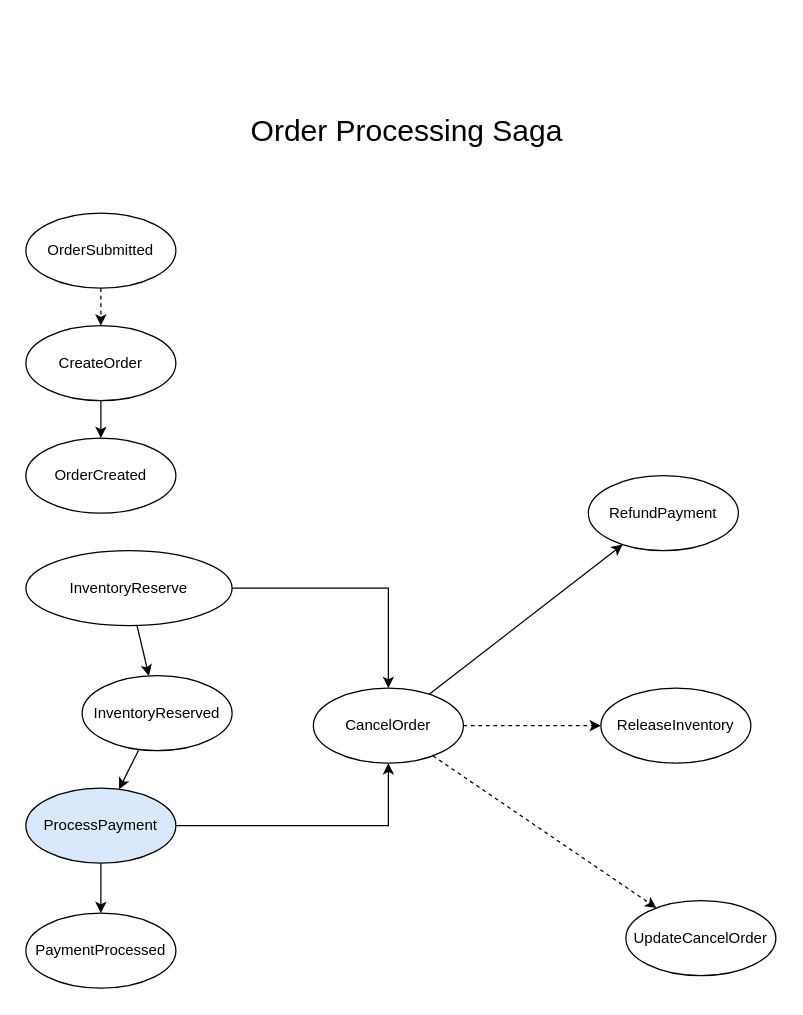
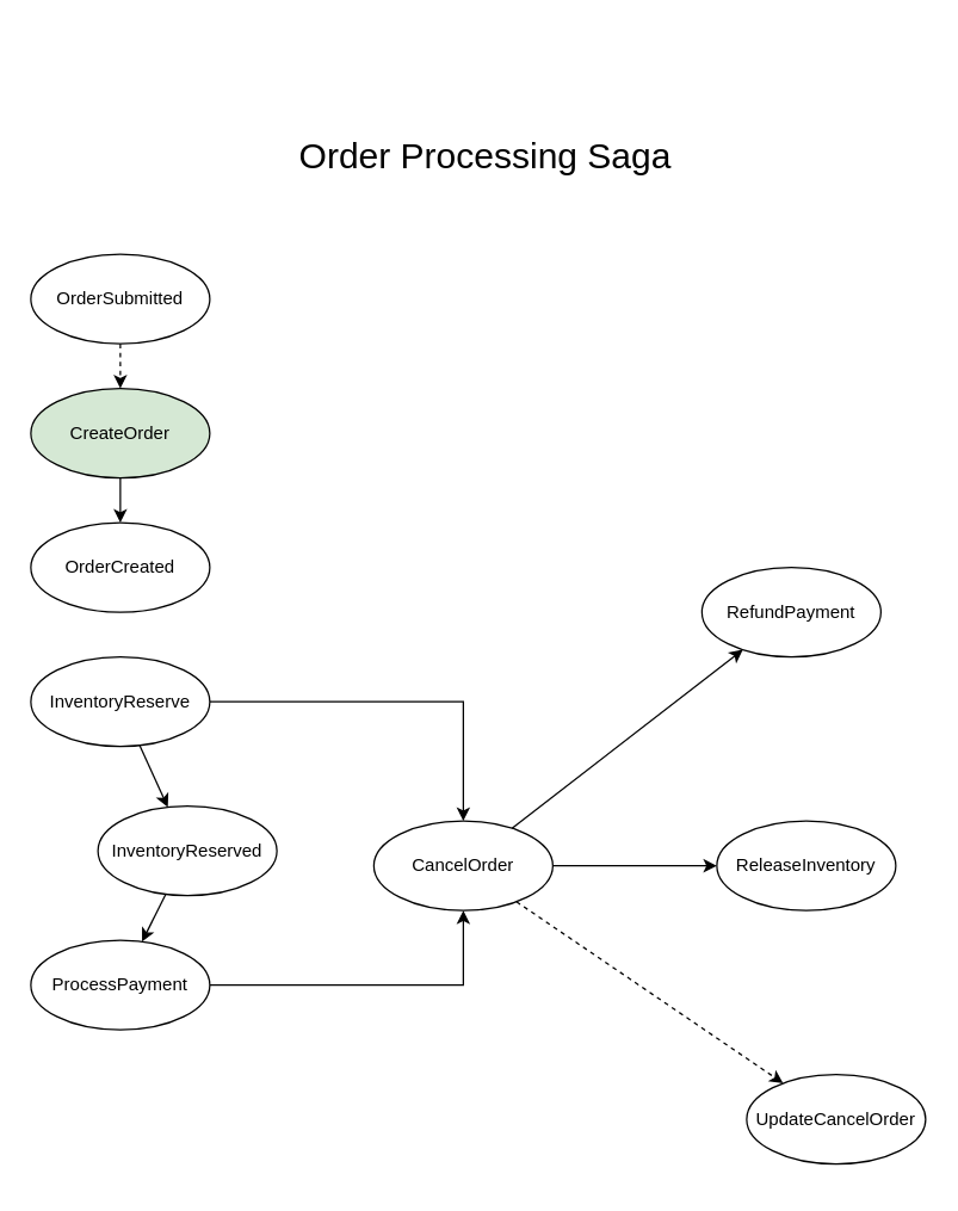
- <mxCell id="3" value="CreateOrder" style="ellipse;whiteSpace=wrap;html=1;" parent="1" vertex="1"><mxGeometry x="20" y="260" width="120" height="60" as="geometry" /></mxCell>
+ <mxCell id="3" value="CreateOrder" style="ellipse;whiteSpace=wrap;html=1;fillColor=#d5e8d4;" parent="1" vertex="1"><mxGeometry x="20" y="260" width="120" height="60" as="geometry" /></mxCell>
- <mxCell id="6" value="InventoryReserve" style="ellipse;whiteSpace=wrap;html=1;" parent="1" vertex="1"><mxGeometry x="20" y="440" width="165" height="60" as="geometry" /></mxCell>
+ <mxCell id="6" value="InventoryReserve" style="ellipse;whiteSpace=wrap;html=1;" parent="1" vertex="1"><mxGeometry x="20" y="440" width="120" height="60" as="geometry" /></mxCell>
- <mxCell id="20" parent="1" source="11" target="12" edge="1" style="dashed=1;"><mxGeometry relative="1" as="geometry" /></mxCell>
+ <mxCell id="20" parent="1" source="11" target="12" edge="1"><mxGeometry relative="1" as="geometry" /></mxCell>
- <mxCell id="9" value="ProcessPayment" style="ellipse;whiteSpace=wrap;html=1;fillColor=#dae8fc;" parent="1" vertex="1"><mxGeometry x="20" y="630" width="120" height="60" as="geometry" /></mxCell>
+ <mxCell id="9" value="ProcessPayment" style="ellipse;whiteSpace=wrap;html=1;" parent="1" vertex="1"><mxGeometry x="20" y="630" width="120" height="60" as="geometry" /></mxCell>
- <mxCell id="19" parent="1" source="9" target="10" edge="1"><mxGeometry relative="1" as="geometry" /></mxCell>
- <mxCell id="10" value="PaymentProcessed" style="ellipse;whiteSpace=wrap;html=1;" parent="1" vertex="1"><mxGeometry x="20" y="730" width="120" height="60" as="geometry" /></mxCell>
